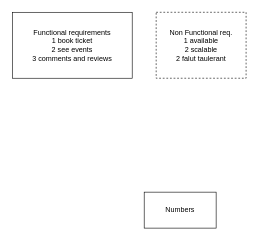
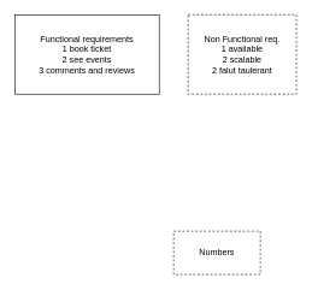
- <mxCell id="4" value="Numbers" style="rounded=0;whiteSpace=wrap;html=1;" vertex="1" parent="1"><mxGeometry x="240" y="320" width="120" height="60" as="geometry" /></mxCell>
+ <mxCell id="4" value="Numbers" style="rounded=0;whiteSpace=wrap;html=1;dashed=1;" vertex="1" parent="1"><mxGeometry x="240" y="320" width="120" height="60" as="geometry" /></mxCell>
